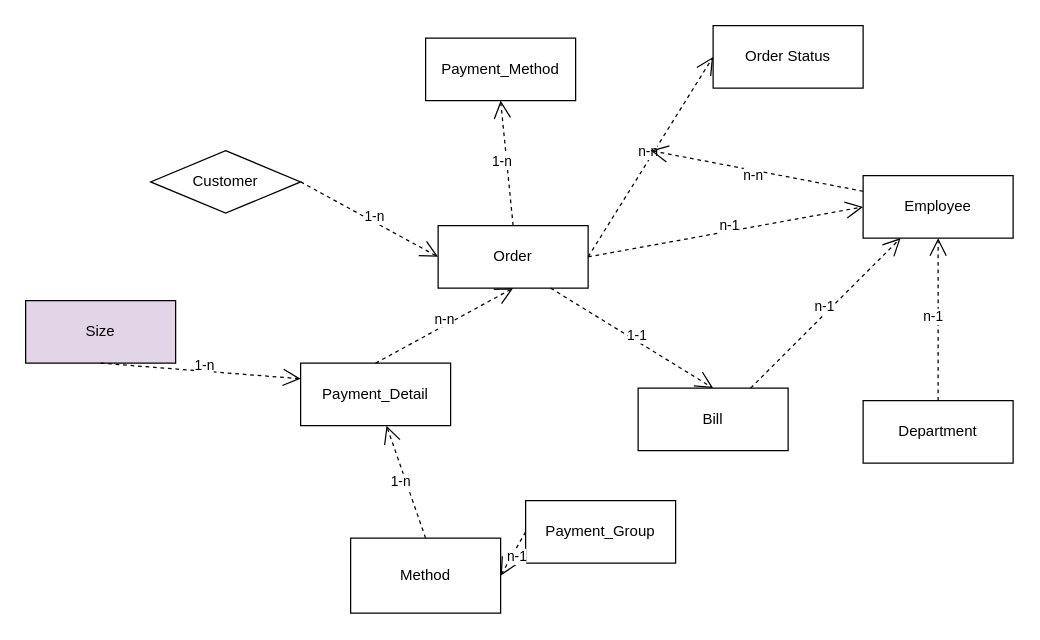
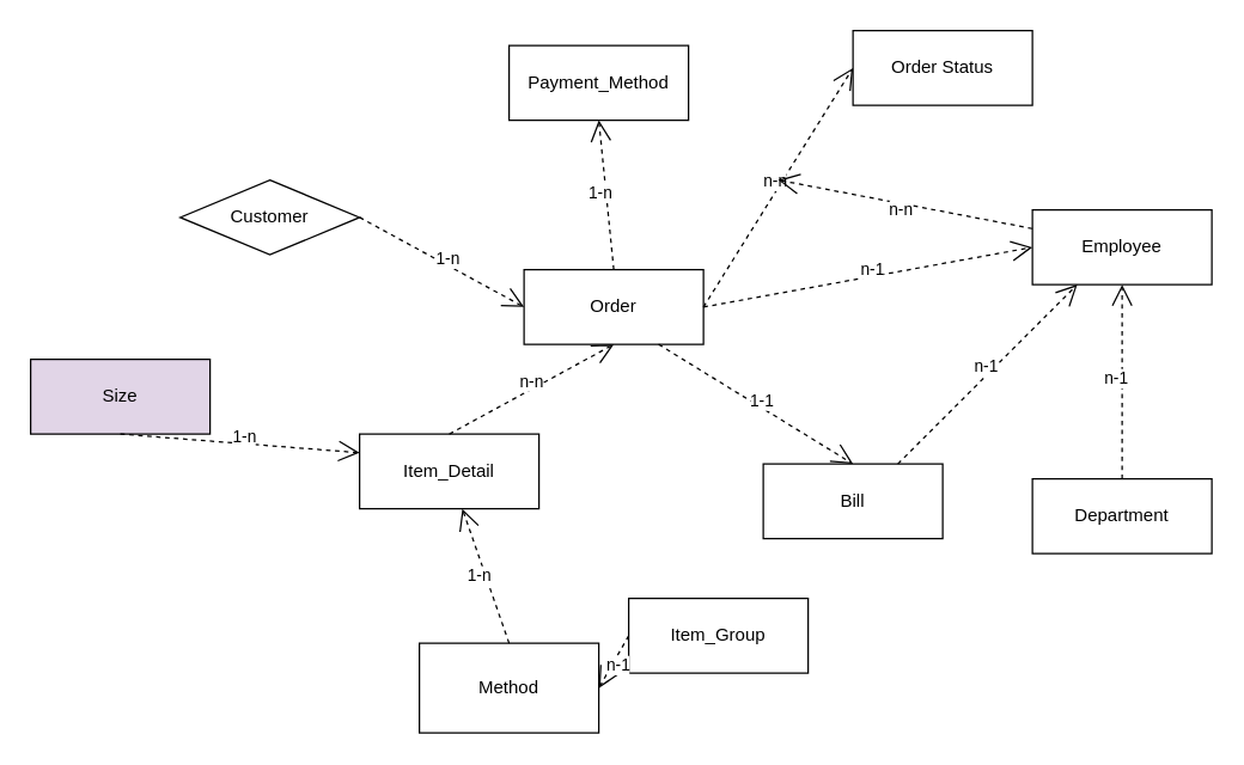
- <mxCell id="10" value="Payment_Detail" style="rounded=0;whiteSpace=wrap;html=1;" parent="1" vertex="1"><mxGeometry x="240" y="290" width="120" height="50" as="geometry" /></mxCell>
+ <mxCell id="10" value="Item_Detail" style="rounded=0;whiteSpace=wrap;html=1;" parent="1" vertex="1"><mxGeometry x="240" y="290" width="120" height="50" as="geometry" /></mxCell>
- <mxCell id="9" value="Payment_Group" style="rounded=0;whiteSpace=wrap;html=1;" parent="1" vertex="1"><mxGeometry x="420" y="400" width="120" height="50" as="geometry" /></mxCell>
+ <mxCell id="9" value="Item_Group" style="rounded=0;whiteSpace=wrap;html=1;" parent="1" vertex="1"><mxGeometry x="420" y="400" width="120" height="50" as="geometry" /></mxCell>
